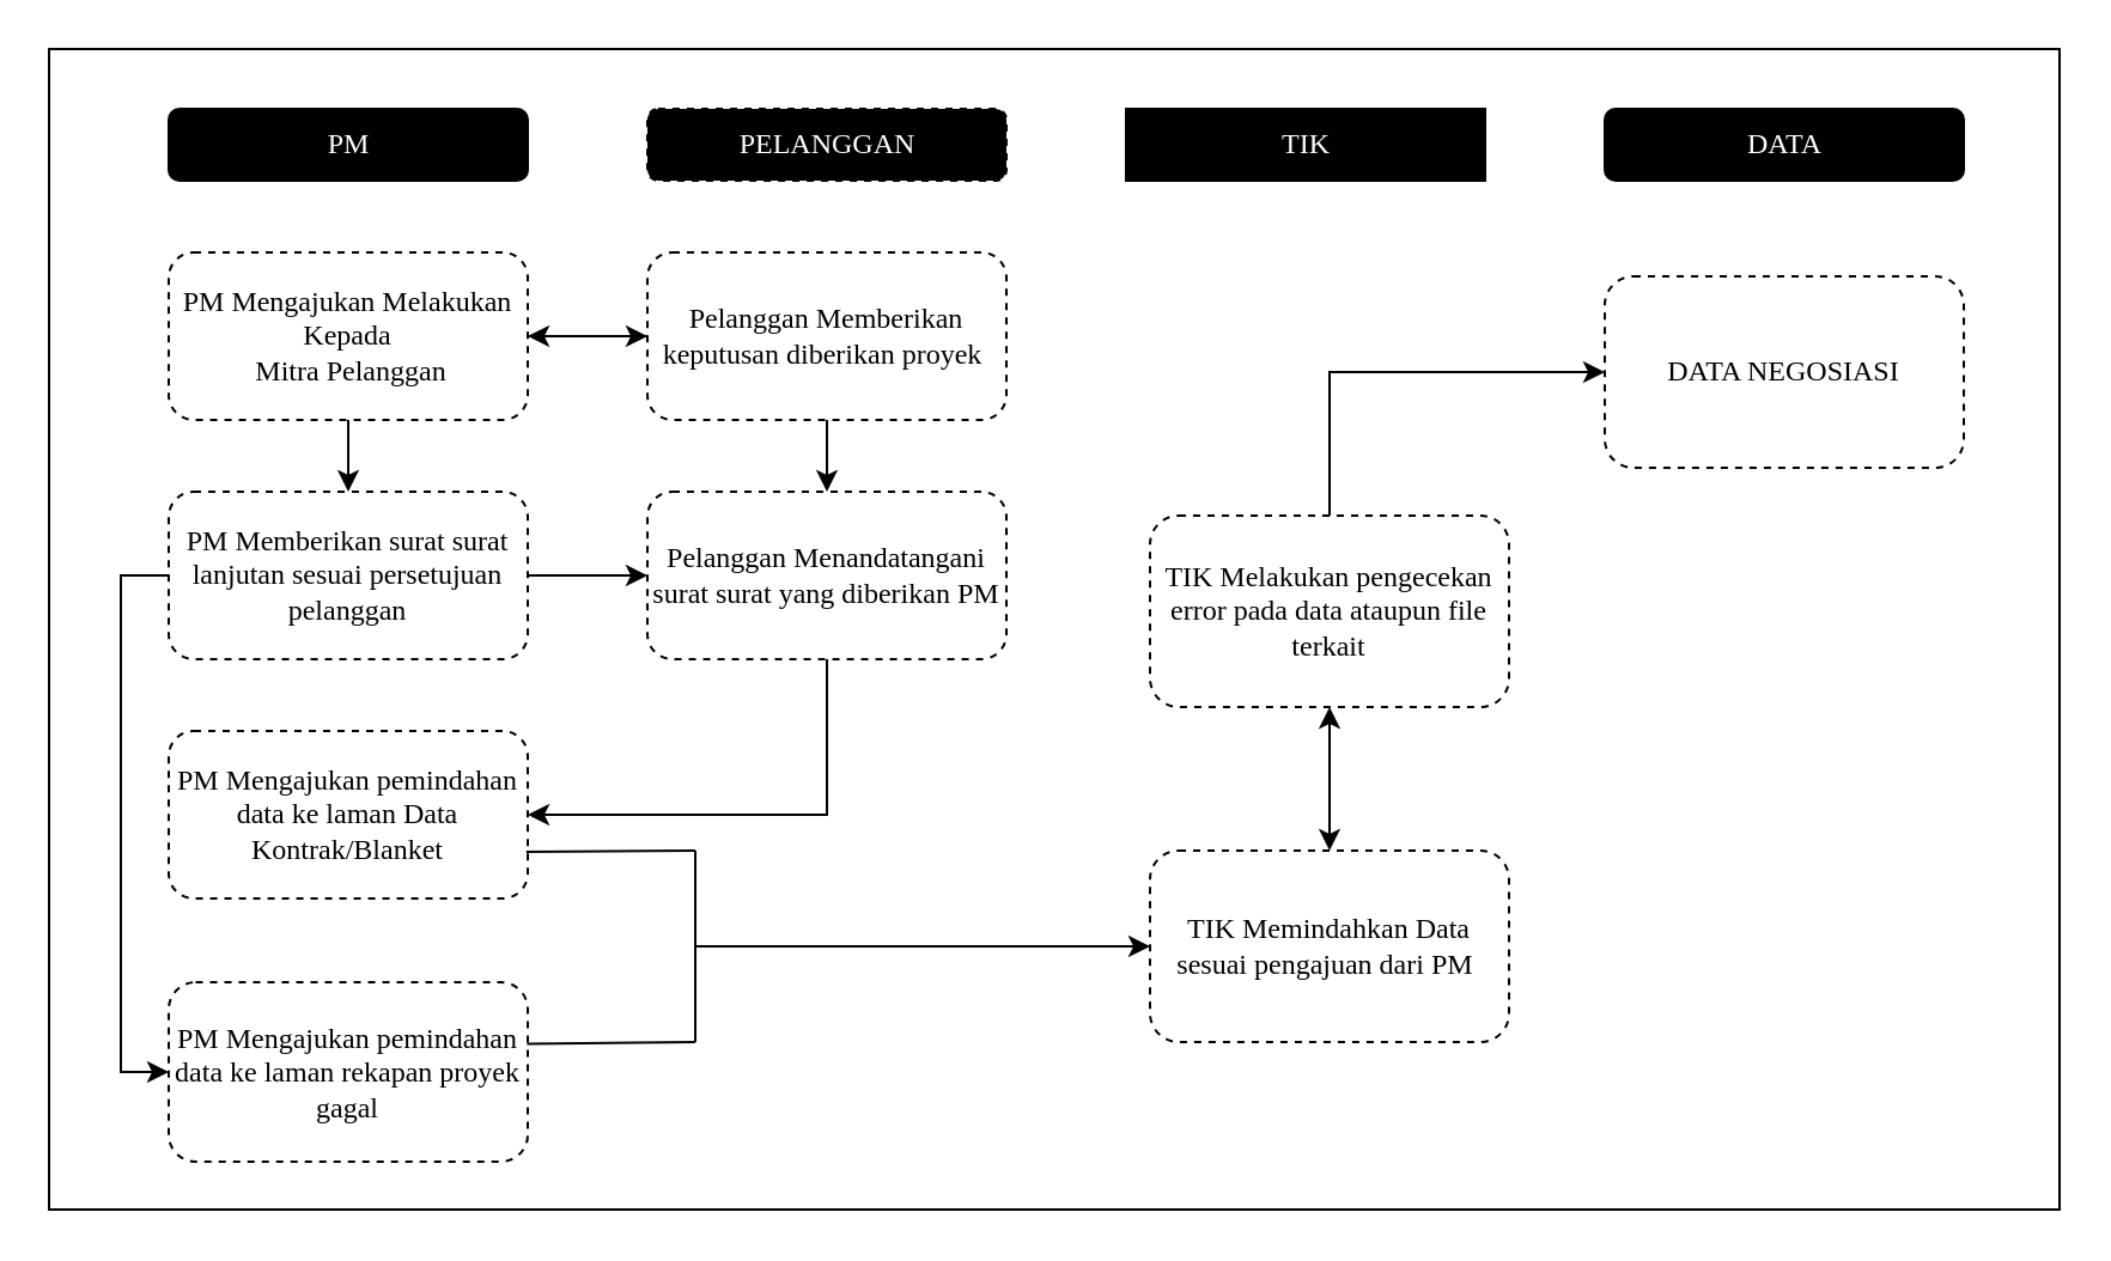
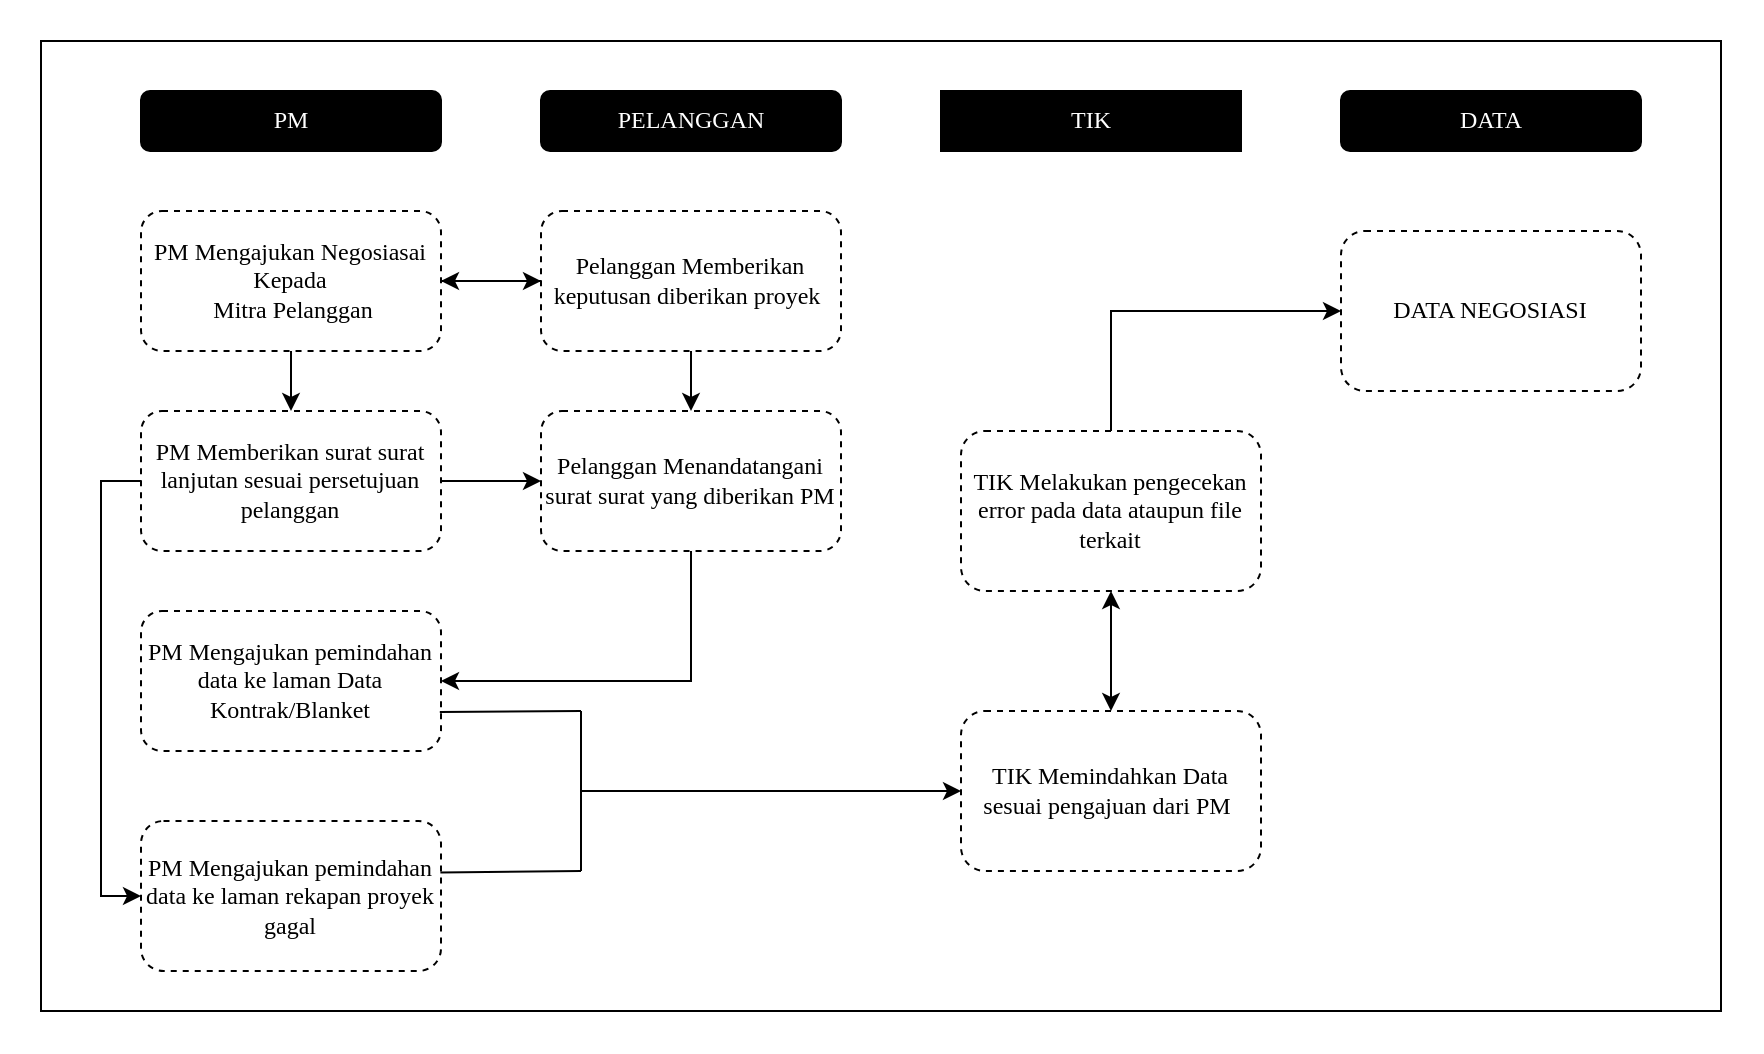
- <mxCell id="3" value="PELANGGAN" style="rounded=1;html=1;fillColor=#000000;fontColor=#ffffff;fontFamily=Verdana;dashed=1;" vertex="1" parent="1"><mxGeometry x="270" y="45" width="150" height="30" as="geometry" /></mxCell>
+ <mxCell id="3" value="PELANGGAN" style="rounded=1;html=1;fillColor=#000000;fontColor=#ffffff;fontFamily=Verdana;" vertex="1" parent="1"><mxGeometry x="270" y="45" width="150" height="30" as="geometry" /></mxCell>
- <mxCell id="7" value="PM Mengajukan Melakukan Kepada&lt;div&gt;&amp;nbsp;Mitra Pelanggan&lt;/div&gt;" style="rounded=1;whiteSpace=wrap;html=1;fontFamily=Verdana;dashed=1;" vertex="1" parent="1"><mxGeometry x="70" y="105" width="150" height="70" as="geometry" /></mxCell>
+ <mxCell id="7" value="PM Mengajukan Negosiasai Kepada&lt;div&gt;&amp;nbsp;Mitra Pelanggan&lt;/div&gt;" style="rounded=1;whiteSpace=wrap;html=1;fontFamily=Verdana;dashed=1;" vertex="1" parent="1"><mxGeometry x="70" y="105" width="150" height="70" as="geometry" /></mxCell>
